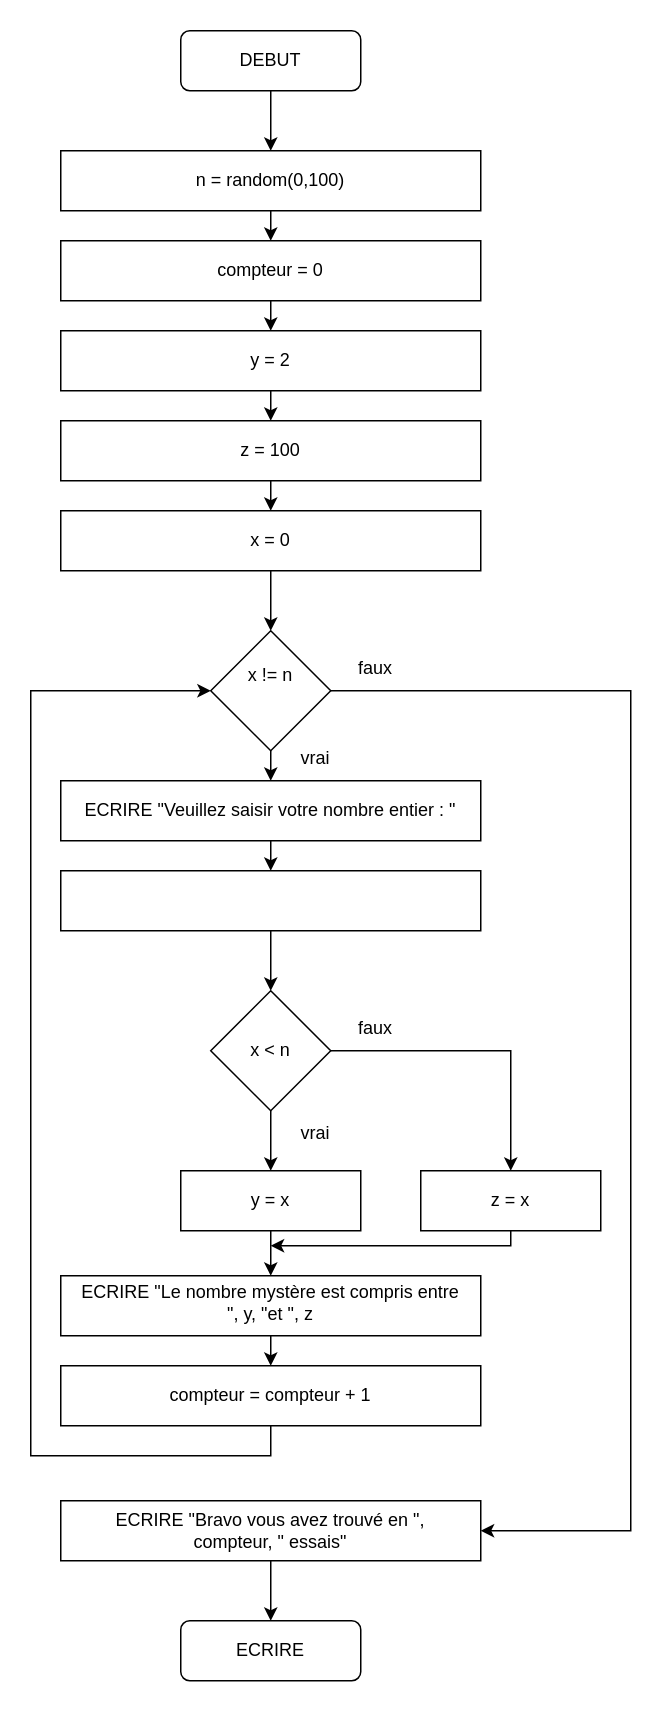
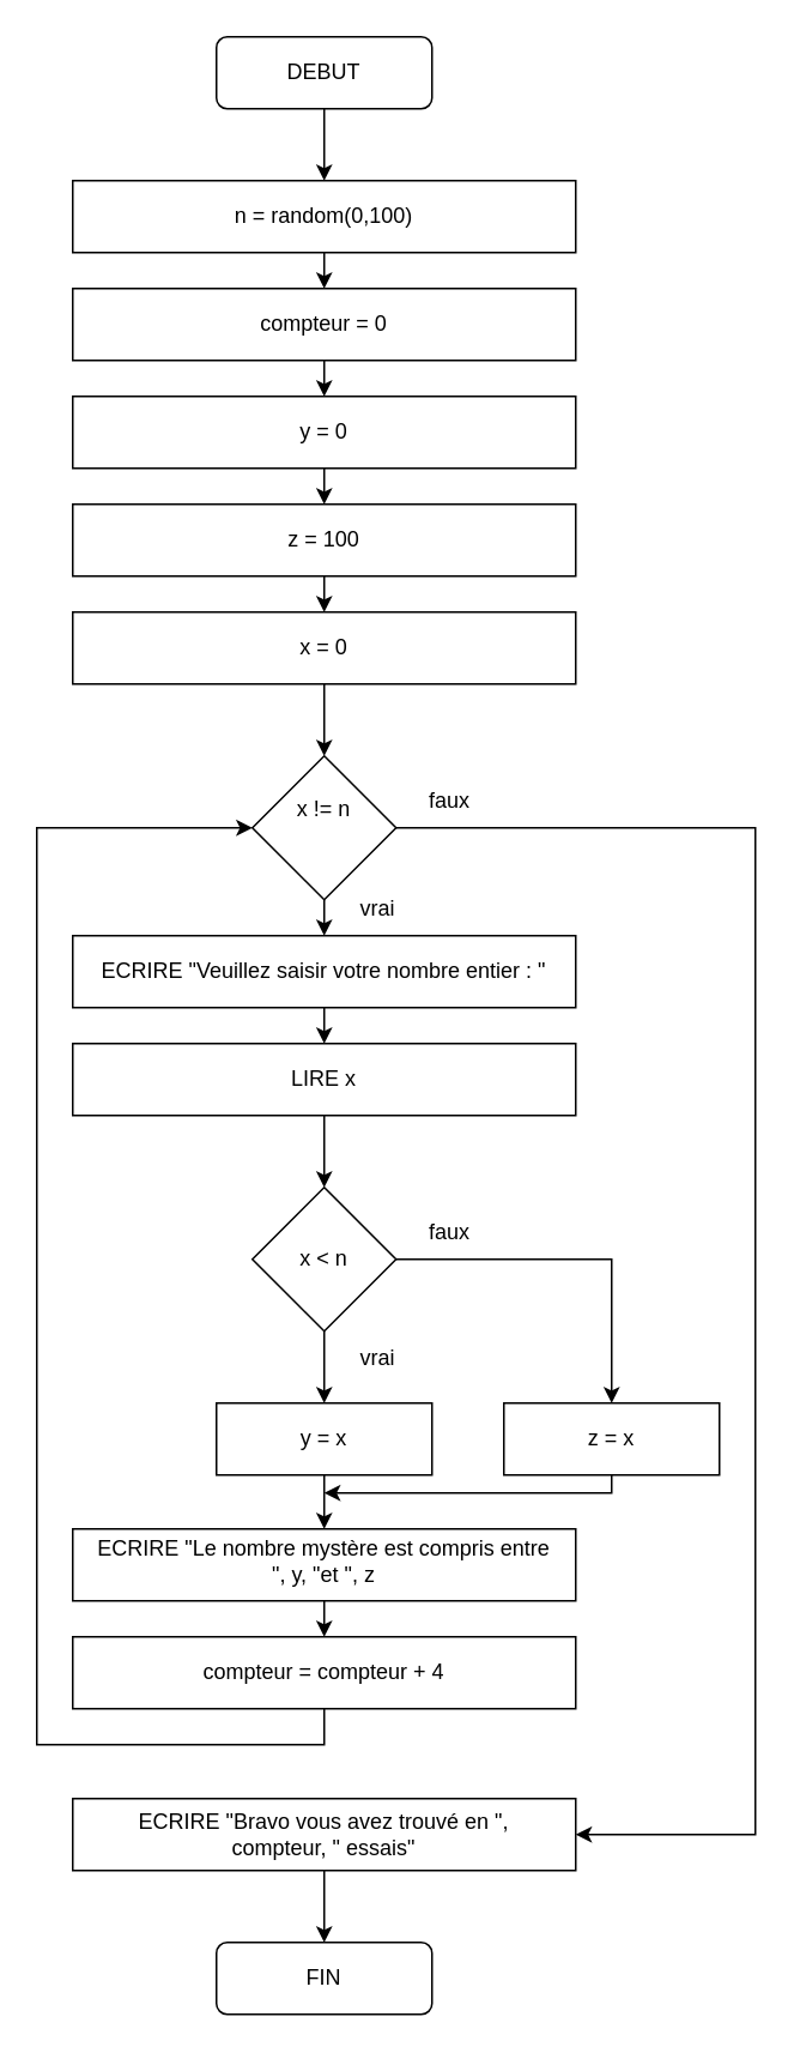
- <mxCell id="12" value="y = 2" style="text;html=1;strokeColor=none;fillColor=none;align=center;verticalAlign=middle;whiteSpace=wrap;rounded=0;" vertex="1" parent="1"><mxGeometry x="150" y="225" width="60" height="30" as="geometry" /></mxCell>
+ <mxCell id="12" value="y = 0" style="text;html=1;strokeColor=none;fillColor=none;align=center;verticalAlign=middle;whiteSpace=wrap;rounded=0;" vertex="1" parent="1"><mxGeometry x="150" y="225" width="60" height="30" as="geometry" /></mxCell>
+ <mxCell id="27" value="LIRE x" style="text;html=1;strokeColor=none;fillColor=none;align=center;verticalAlign=middle;whiteSpace=wrap;rounded=0;" vertex="1" parent="1"><mxGeometry x="50" y="585" width="260" height="30" as="geometry" /></mxCell>
- <mxCell id="47" value="compteur = compteur + 1" style="text;html=1;strokeColor=none;fillColor=none;align=center;verticalAlign=middle;whiteSpace=wrap;rounded=0;" vertex="1" parent="1"><mxGeometry x="80" y="915" width="200" height="30" as="geometry" /></mxCell>
+ <mxCell id="47" value="compteur = compteur + 4" style="text;html=1;strokeColor=none;fillColor=none;align=center;verticalAlign=middle;whiteSpace=wrap;rounded=0;" vertex="1" parent="1"><mxGeometry x="80" y="915" width="200" height="30" as="geometry" /></mxCell>
- <mxCell id="46" value="ECRIRE" style="text;html=1;strokeColor=none;fillColor=none;align=center;verticalAlign=middle;whiteSpace=wrap;rounded=0;" vertex="1" parent="1"><mxGeometry x="150" y="1085" width="60" height="30" as="geometry" /></mxCell>
+ <mxCell id="46" value="FIN" style="text;html=1;strokeColor=none;fillColor=none;align=center;verticalAlign=middle;whiteSpace=wrap;rounded=0;" vertex="1" parent="1"><mxGeometry x="150" y="1085" width="60" height="30" as="geometry" /></mxCell>
